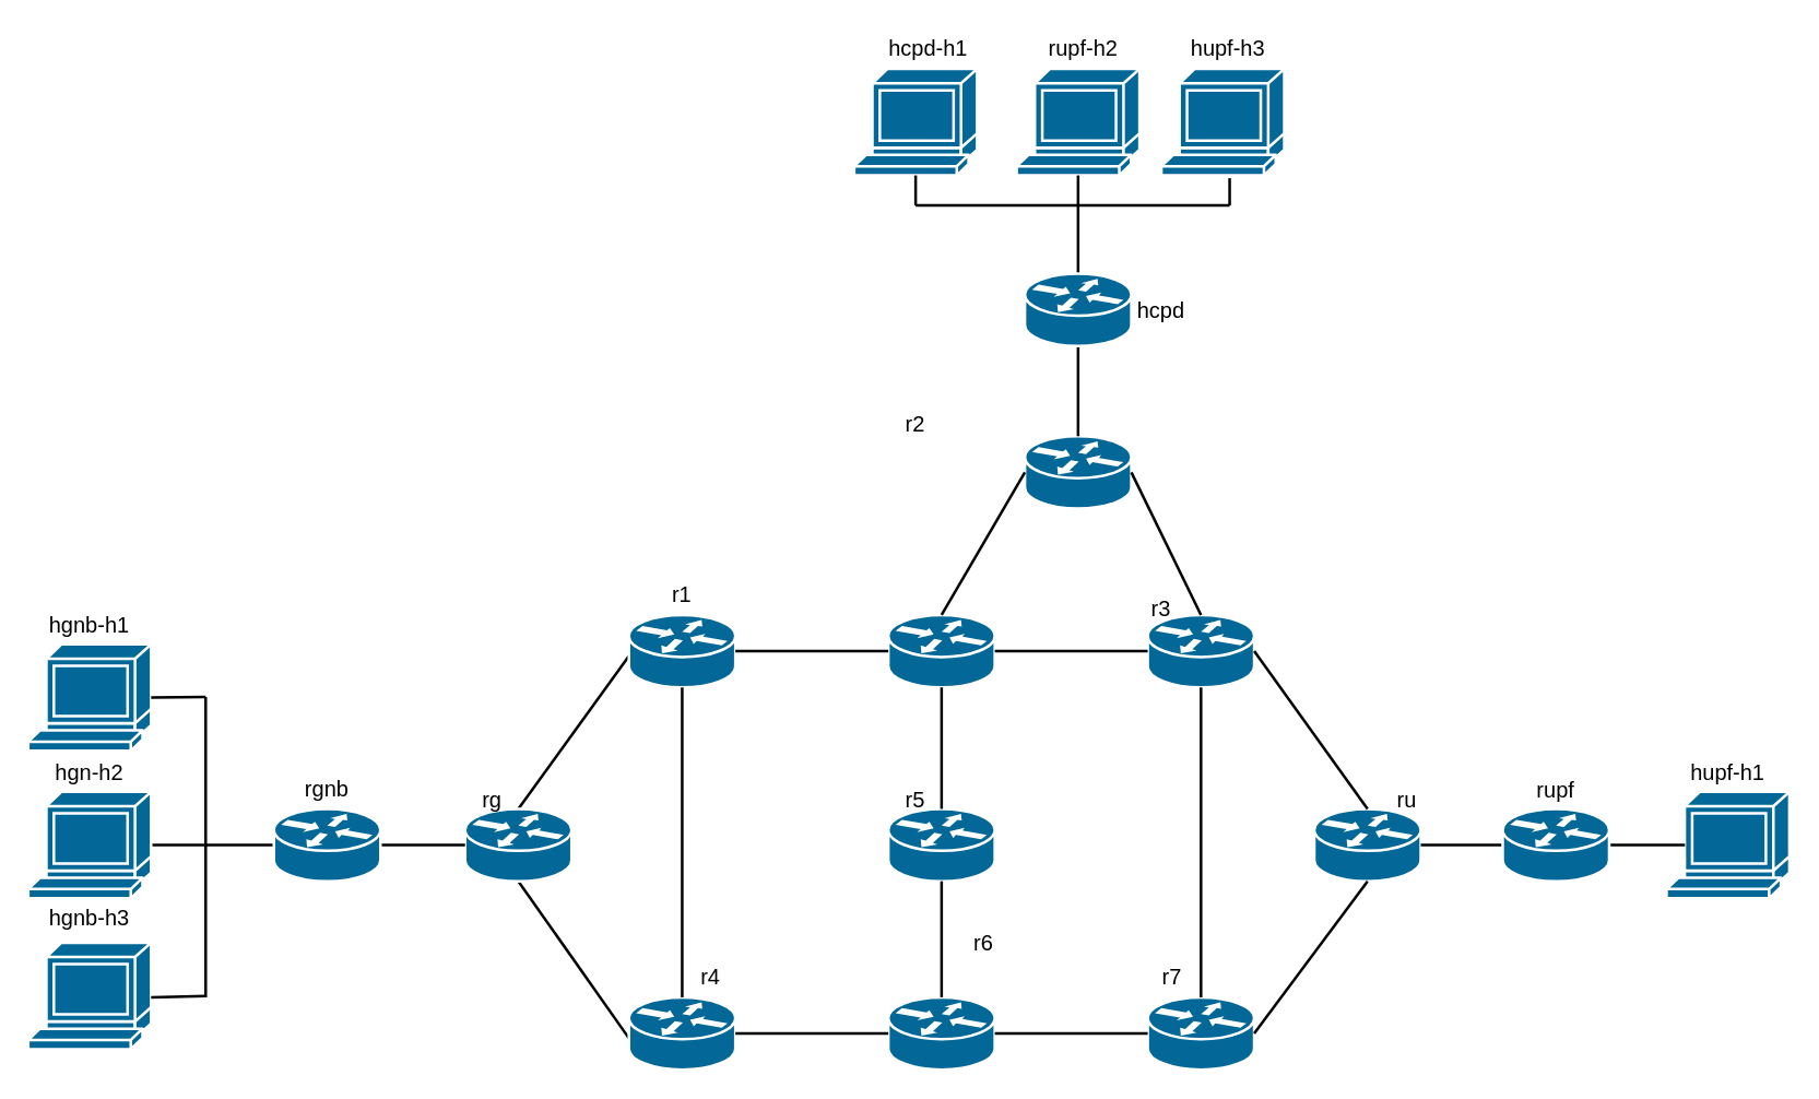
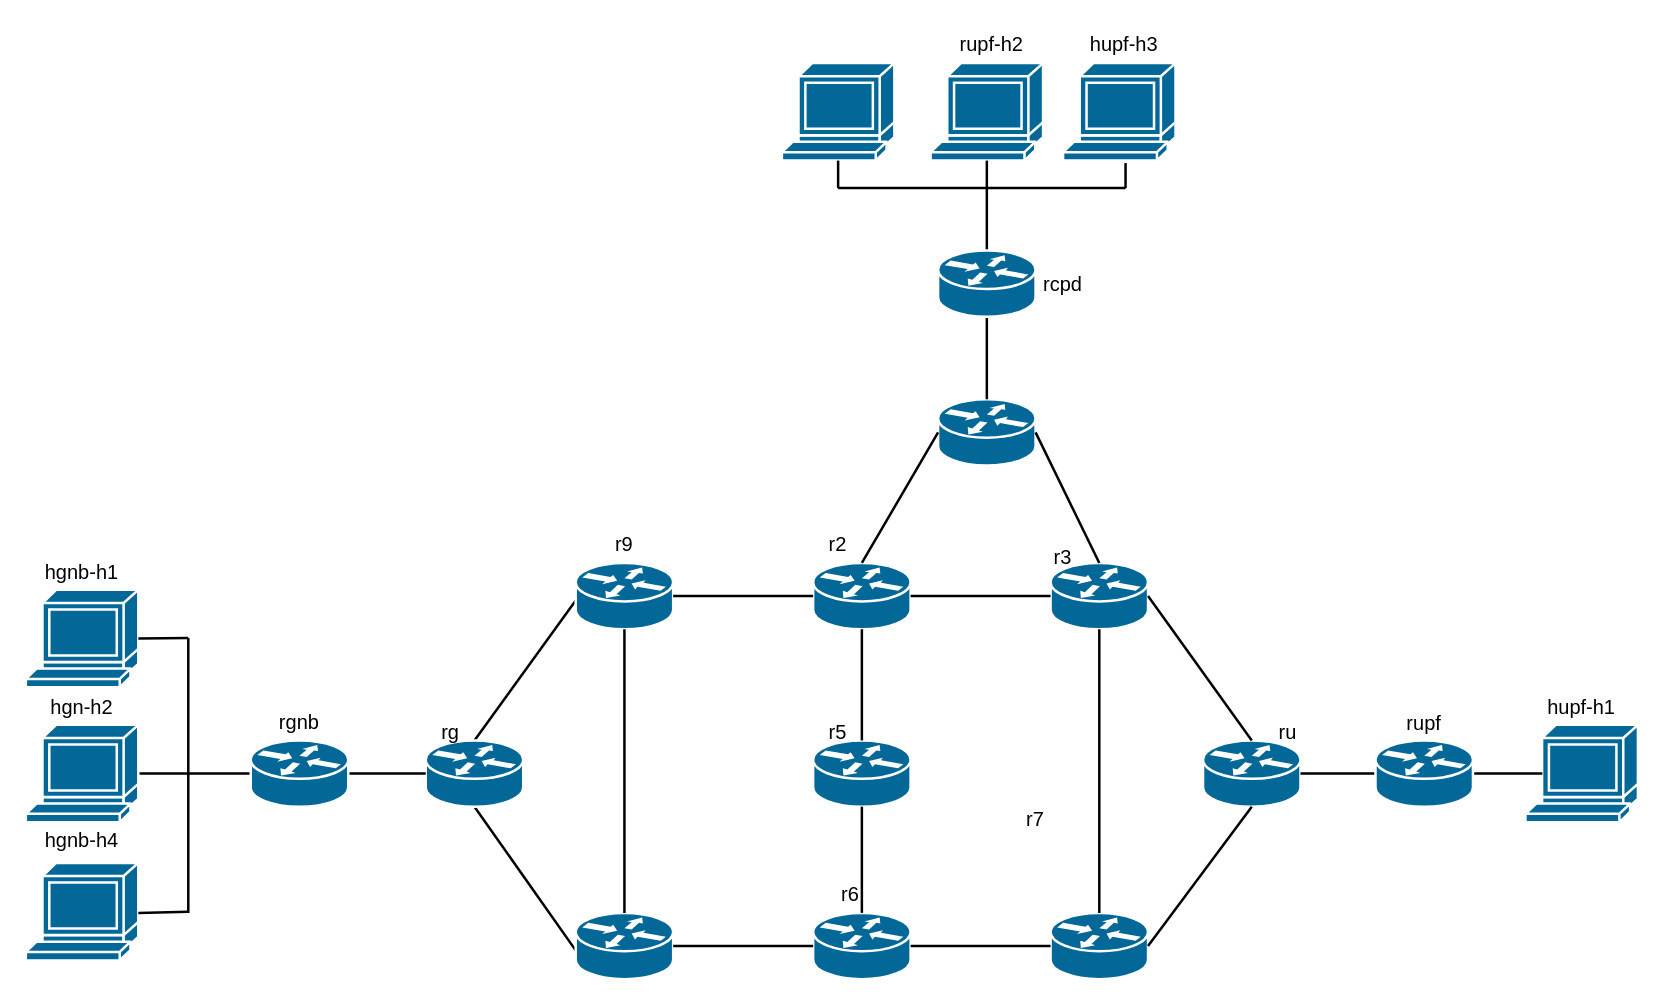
- <mxCell id="62" value="&lt;font style=&quot;font-size: 16px;&quot;&gt;hcpd&lt;/font&gt;&lt;span style=&quot;font-size: 16px; background-color: transparent; color: light-dark(rgb(0, 0, 0), rgb(255, 255, 255));&quot;&gt;-h1&lt;/span&gt;" style="text;html=1;align=center;verticalAlign=middle;whiteSpace=wrap;rounded=0;" vertex="1" parent="1"><mxGeometry x="644" y="20" width="71" height="30" as="geometry" /></mxCell>
- <mxCell id="48" value="&lt;font style=&quot;font-size: 16px;&quot;&gt;hcpd&lt;/font&gt;" style="text;html=1;align=center;verticalAlign=middle;whiteSpace=wrap;rounded=0;" vertex="1" parent="1"><mxGeometry x="820" y="211.75" width="60" height="29.5" as="geometry" /></mxCell>
+ <mxCell id="48" value="&lt;font style=&quot;font-size: 16px;&quot;&gt;rcpd&lt;/font&gt;" style="text;html=1;align=center;verticalAlign=middle;whiteSpace=wrap;rounded=0;" vertex="1" parent="1"><mxGeometry x="820" y="211.75" width="60" height="29.5" as="geometry" /></mxCell>
- <mxCell id="33" value="&lt;font style=&quot;font-size: 16px;&quot;&gt;r2&lt;/font&gt;" style="text;html=1;align=center;verticalAlign=middle;whiteSpace=wrap;rounded=0;" vertex="1" parent="1"><mxGeometry x="640" y="295" width="60" height="30" as="geometry" /></mxCell>
+ <mxCell id="33" value="&lt;font style=&quot;font-size: 16px;&quot;&gt;r2&lt;/font&gt;" style="text;html=1;align=center;verticalAlign=middle;whiteSpace=wrap;rounded=0;" vertex="1" parent="1"><mxGeometry x="640" y="420" width="60" height="30" as="geometry" /></mxCell>
- <mxCell id="32" value="&lt;font style=&quot;font-size: 16px;&quot;&gt;r1&lt;/font&gt;" style="text;html=1;align=center;verticalAlign=middle;whiteSpace=wrap;rounded=0;" vertex="1" parent="1"><mxGeometry x="469" y="420" width="60" height="30" as="geometry" /></mxCell>
+ <mxCell id="32" value="&lt;font style=&quot;font-size: 16px;&quot;&gt;r9&lt;/font&gt;" style="text;html=1;align=center;verticalAlign=middle;whiteSpace=wrap;rounded=0;" vertex="1" parent="1"><mxGeometry x="469" y="420" width="60" height="30" as="geometry" /></mxCell>
- <mxCell id="57" value="&lt;font style=&quot;font-size: 16px;&quot;&gt;hgnb-h3&lt;/font&gt;" style="text;html=1;align=center;verticalAlign=middle;whiteSpace=wrap;rounded=0;" vertex="1" parent="1"><mxGeometry x="20" y="657.5" width="90" height="29.5" as="geometry" /></mxCell>
+ <mxCell id="57" value="&lt;font style=&quot;font-size: 16px;&quot;&gt;hgnb-h4&lt;/font&gt;" style="text;html=1;align=center;verticalAlign=middle;whiteSpace=wrap;rounded=0;" vertex="1" parent="1"><mxGeometry x="20" y="657.5" width="90" height="29.5" as="geometry" /></mxCell>
- <mxCell id="38" value="&lt;font style=&quot;font-size: 16px;&quot;&gt;r6&lt;/font&gt;" style="text;html=1;align=center;verticalAlign=middle;whiteSpace=wrap;rounded=0;" vertex="1" parent="1"><mxGeometry x="690" y="675" width="60" height="30" as="geometry" /></mxCell>
+ <mxCell id="38" value="&lt;font style=&quot;font-size: 16px;&quot;&gt;r6&lt;/font&gt;" style="text;html=1;align=center;verticalAlign=middle;whiteSpace=wrap;rounded=0;" vertex="1" parent="1"><mxGeometry x="650" y="700" width="60" height="30" as="geometry" /></mxCell>
- <mxCell id="35" value="&lt;font style=&quot;font-size: 16px;&quot;&gt;r4&lt;/font&gt;" style="text;html=1;align=center;verticalAlign=middle;whiteSpace=wrap;rounded=0;" vertex="1" parent="1"><mxGeometry x="490" y="700" width="60" height="30" as="geometry" /></mxCell>
- <mxCell id="39" value="&lt;font style=&quot;font-size: 16px;&quot;&gt;r7&lt;/font&gt;" style="text;html=1;align=center;verticalAlign=middle;whiteSpace=wrap;rounded=0;" vertex="1" parent="1"><mxGeometry x="828" y="700" width="60" height="30" as="geometry" /></mxCell>
+ <mxCell id="39" value="&lt;font style=&quot;font-size: 16px;&quot;&gt;r7&lt;/font&gt;" style="text;html=1;align=center;verticalAlign=middle;whiteSpace=wrap;rounded=0;" vertex="1" parent="1"><mxGeometry x="798" y="640" width="60" height="30" as="geometry" /></mxCell>
